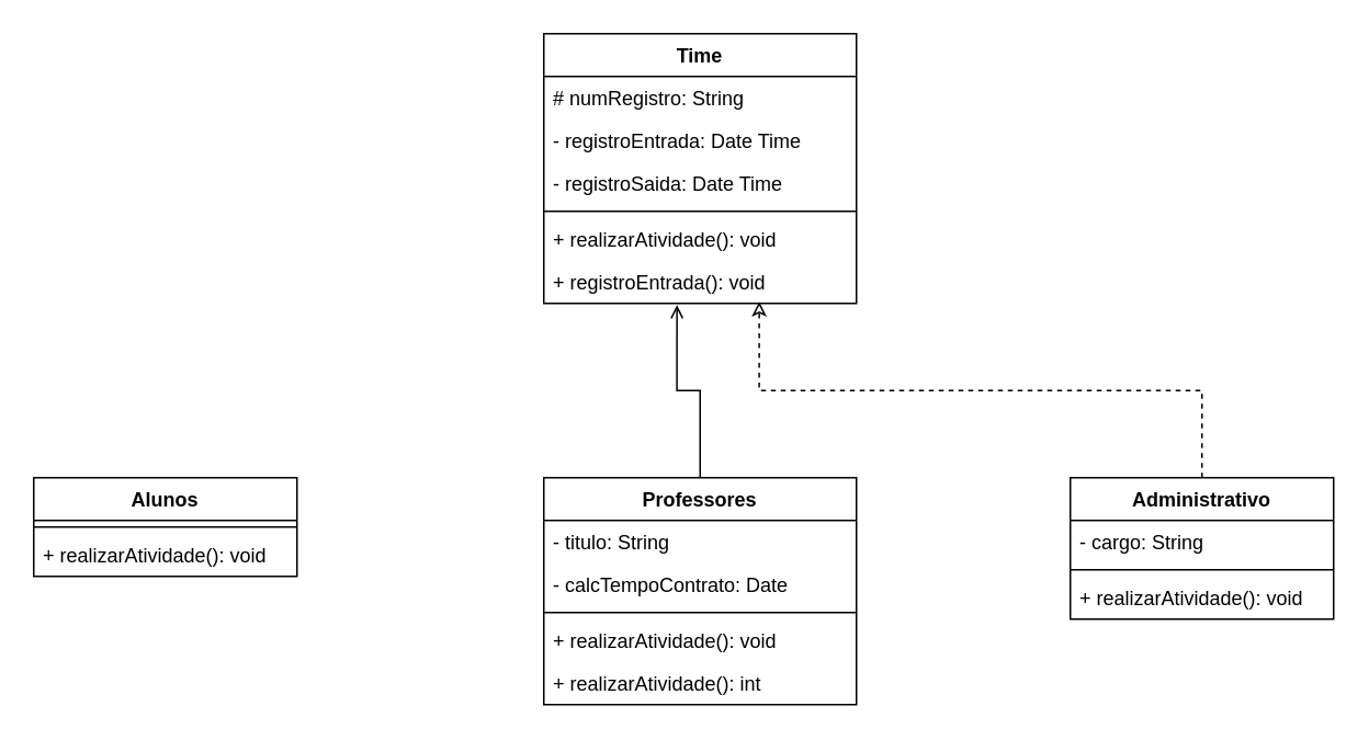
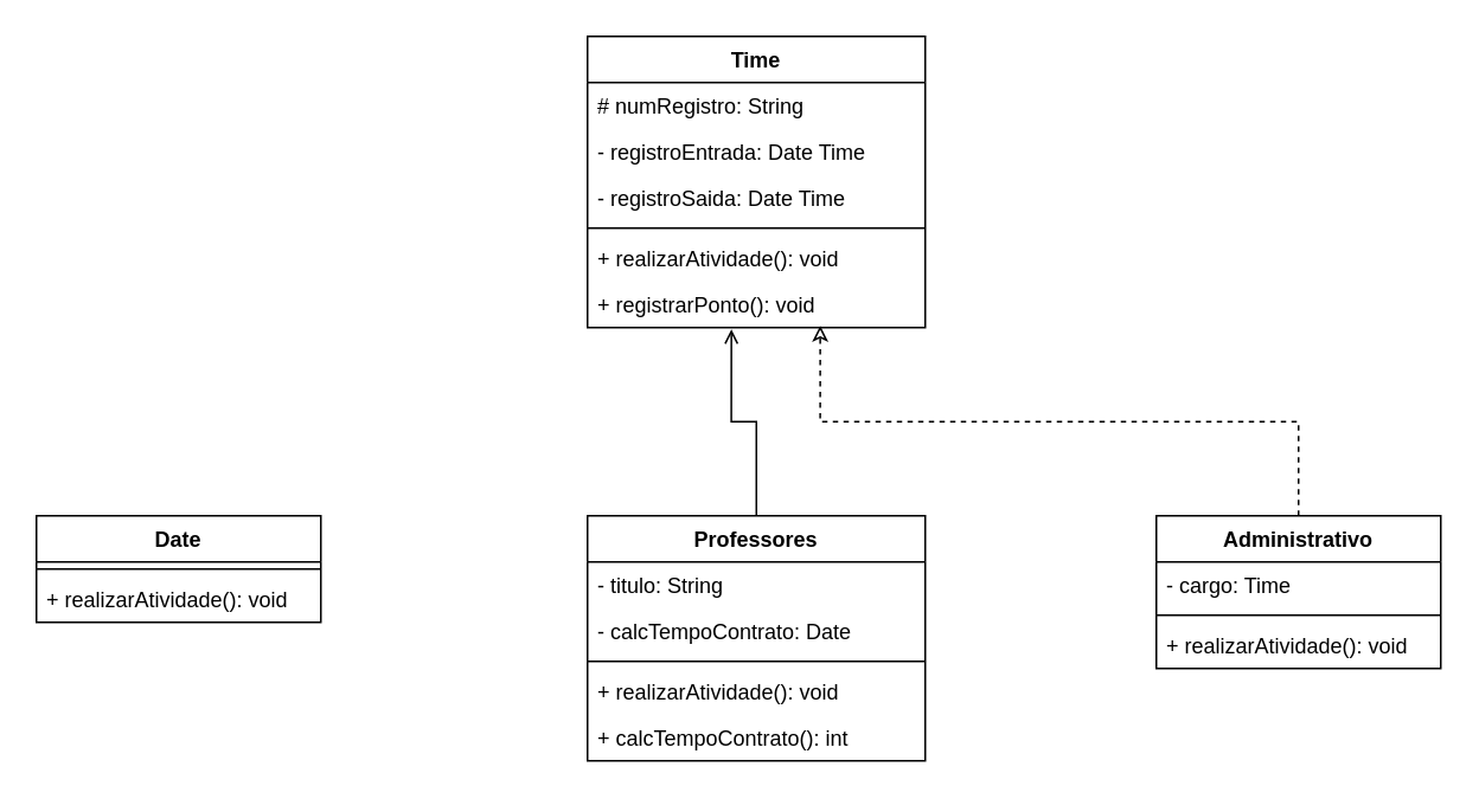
- <mxCell id="23" value="+ registroEntrada(): void" style="text;strokeColor=none;fillColor=none;align=left;verticalAlign=top;spacingLeft=4;spacingRight=4;overflow=hidden;rotatable=0;points=[[0,0.5],[1,0.5]];portConstraint=eastwest;" vertex="1" parent="17"><mxGeometry y="138" width="190" height="26" as="geometry" /></mxCell>
+ <mxCell id="23" value="+ registrarPonto(): void" style="text;strokeColor=none;fillColor=none;align=left;verticalAlign=top;spacingLeft=4;spacingRight=4;overflow=hidden;rotatable=0;points=[[0,0.5],[1,0.5]];portConstraint=eastwest;" vertex="1" parent="17"><mxGeometry y="138" width="190" height="26" as="geometry" /></mxCell>
- <mxCell id="14" value="Alunos" style="swimlane;fontStyle=1;align=center;verticalAlign=top;childLayout=stackLayout;horizontal=1;startSize=26;horizontalStack=0;resizeParent=1;resizeParentMax=0;resizeLast=0;collapsible=1;marginBottom=0;" vertex="1" parent="1"><mxGeometry x="20" y="290" width="160" height="60" as="geometry" /></mxCell>
+ <mxCell id="14" value="Date" style="swimlane;fontStyle=1;align=center;verticalAlign=top;childLayout=stackLayout;horizontal=1;startSize=26;horizontalStack=0;resizeParent=1;resizeParentMax=0;resizeLast=0;collapsible=1;marginBottom=0;" vertex="1" parent="1"><mxGeometry x="20" y="290" width="160" height="60" as="geometry" /></mxCell>
- <mxCell id="11" value="- cargo: String" style="text;strokeColor=none;fillColor=none;align=left;verticalAlign=top;spacingLeft=4;spacingRight=4;overflow=hidden;rotatable=0;points=[[0,0.5],[1,0.5]];portConstraint=eastwest;" vertex="1" parent="10"><mxGeometry y="26" width="160" height="26" as="geometry" /></mxCell>
+ <mxCell id="11" value="- cargo: Time" style="text;strokeColor=none;fillColor=none;align=left;verticalAlign=top;spacingLeft=4;spacingRight=4;overflow=hidden;rotatable=0;points=[[0,0.5],[1,0.5]];portConstraint=eastwest;" vertex="1" parent="10"><mxGeometry y="26" width="160" height="26" as="geometry" /></mxCell>
- <mxCell id="8" value="+ realizarAtividade(): int" style="text;strokeColor=none;fillColor=none;align=left;verticalAlign=top;spacingLeft=4;spacingRight=4;overflow=hidden;rotatable=0;points=[[0,0.5],[1,0.5]];portConstraint=eastwest;" vertex="1" parent="3"><mxGeometry y="112" width="190" height="26" as="geometry" /></mxCell>
+ <mxCell id="8" value="+ calcTempoContrato(): int" style="text;strokeColor=none;fillColor=none;align=left;verticalAlign=top;spacingLeft=4;spacingRight=4;overflow=hidden;rotatable=0;points=[[0,0.5],[1,0.5]];portConstraint=eastwest;" vertex="1" parent="3"><mxGeometry y="112" width="190" height="26" as="geometry" /></mxCell>
